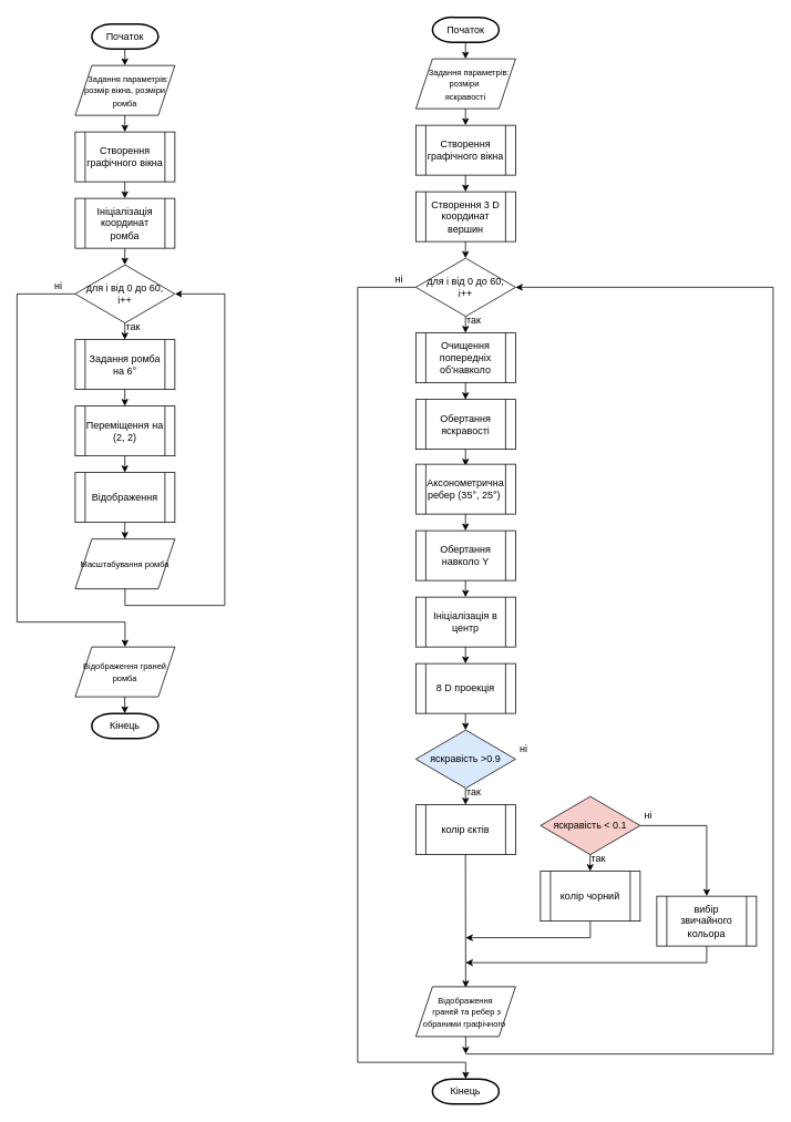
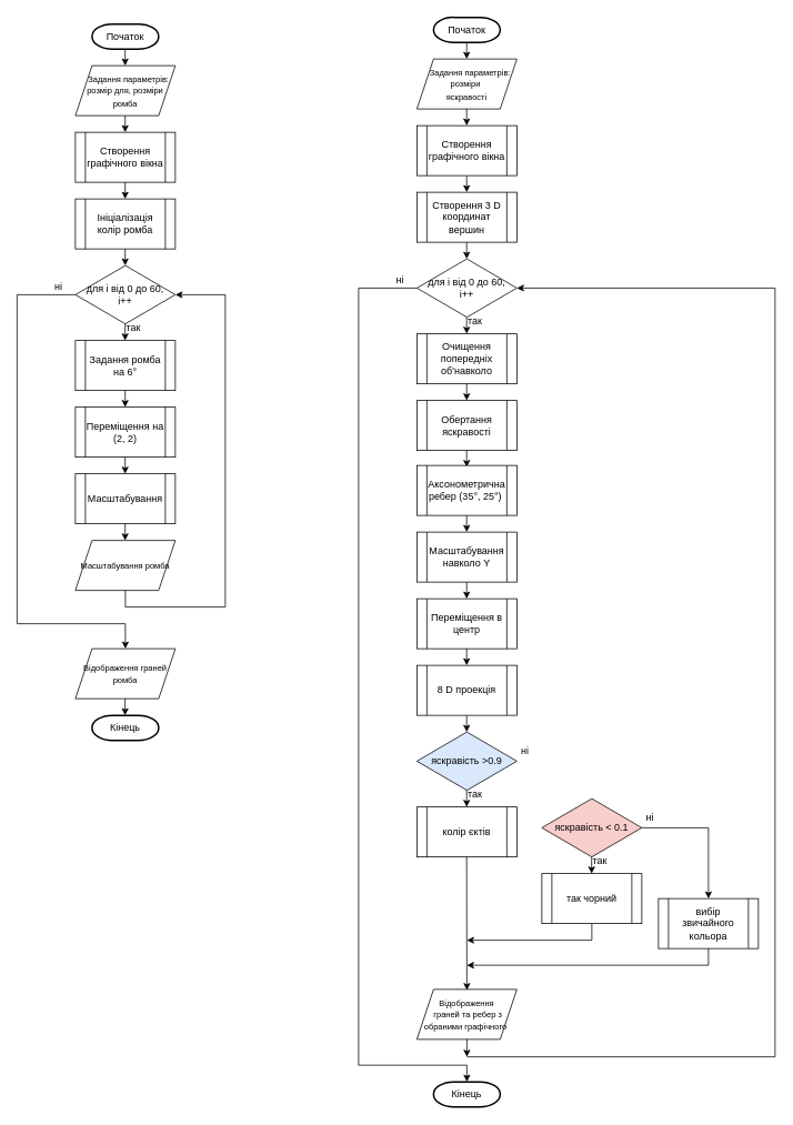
- <mxCell id="3" value="&lt;font style=&quot;font-size: 10px;&quot;&gt;&amp;nbsp; &amp;nbsp;Задання параметрів: розмір вікна, розміри ромба&lt;/font&gt;" style="shape=parallelogram;perimeter=parallelogramPerimeter;whiteSpace=wrap;html=1;fixedSize=1;" vertex="1" parent="1"><mxGeometry x="90" y="78" width="120" height="60" as="geometry" /></mxCell>
+ <mxCell id="3" value="&lt;font style=&quot;font-size: 10px;&quot;&gt;&amp;nbsp; &amp;nbsp;Задання параметрів: розмір для, розміри ромба&lt;/font&gt;" style="shape=parallelogram;perimeter=parallelogramPerimeter;whiteSpace=wrap;html=1;fixedSize=1;" vertex="1" parent="1"><mxGeometry x="90" y="78" width="120" height="60" as="geometry" /></mxCell>
- <mxCell id="8" value="Ініціалізація координат ромба" style="shape=process;whiteSpace=wrap;html=1;backgroundOutline=1;" vertex="1" parent="1"><mxGeometry x="90" y="238" width="120" height="60" as="geometry" /></mxCell>
+ <mxCell id="8" value="Ініціалізація колір ромба" style="shape=process;whiteSpace=wrap;html=1;backgroundOutline=1;" vertex="1" parent="1"><mxGeometry x="90" y="238" width="120" height="60" as="geometry" /></mxCell>
- <mxCell id="16" value="Відображення" style="shape=process;whiteSpace=wrap;html=1;backgroundOutline=1;" vertex="1" parent="1"><mxGeometry x="90" y="568" width="120" height="60" as="geometry" /></mxCell>
+ <mxCell id="16" value="Масштабування" style="shape=process;whiteSpace=wrap;html=1;backgroundOutline=1;" vertex="1" parent="1"><mxGeometry x="90" y="568" width="120" height="60" as="geometry" /></mxCell>
- <mxCell id="55" value="Обертання навколо Y" style="shape=process;whiteSpace=wrap;html=1;backgroundOutline=1;" vertex="1" parent="1"><mxGeometry x="500" y="638" width="120" height="60" as="geometry" /></mxCell>
+ <mxCell id="55" value="Масштабування навколо Y" style="shape=process;whiteSpace=wrap;html=1;backgroundOutline=1;" vertex="1" parent="1"><mxGeometry x="500" y="638" width="120" height="60" as="geometry" /></mxCell>
- <mxCell id="58" value="Ініціалізація в центр" style="shape=process;whiteSpace=wrap;html=1;backgroundOutline=1;" vertex="1" parent="1"><mxGeometry x="500" y="718" width="120" height="60" as="geometry" /></mxCell>
+ <mxCell id="58" value="Переміщення в центр" style="shape=process;whiteSpace=wrap;html=1;backgroundOutline=1;" vertex="1" parent="1"><mxGeometry x="500" y="718" width="120" height="60" as="geometry" /></mxCell>
- <mxCell id="68" value="колір чорний" style="shape=process;whiteSpace=wrap;html=1;backgroundOutline=1;" vertex="1" parent="1"><mxGeometry x="650" y="1048" width="120" height="60" as="geometry" /></mxCell>
+ <mxCell id="68" value="так чорний" style="shape=process;whiteSpace=wrap;html=1;backgroundOutline=1;" vertex="1" parent="1"><mxGeometry x="650" y="1048" width="120" height="60" as="geometry" /></mxCell>
